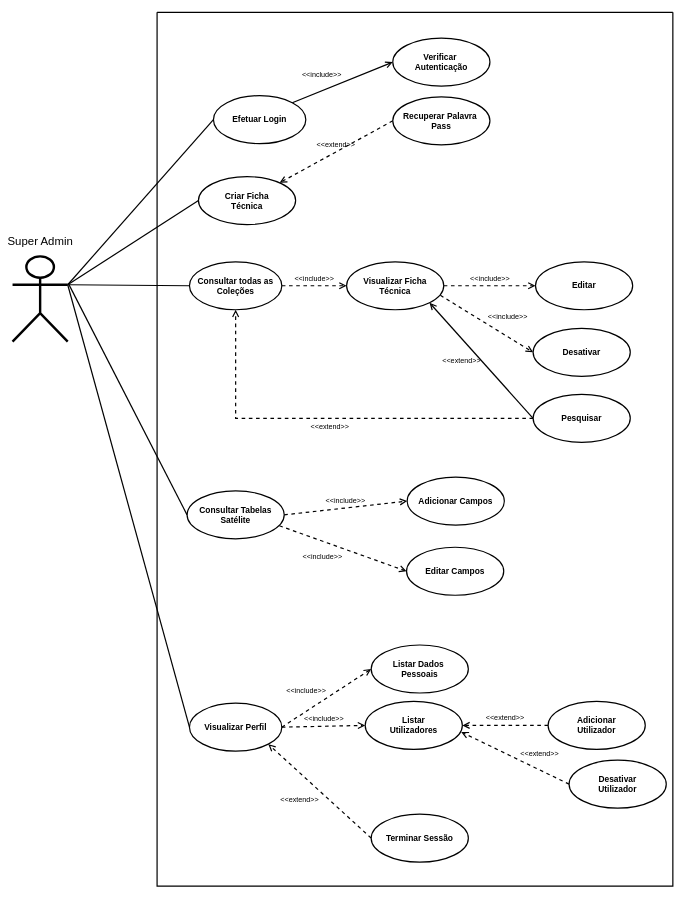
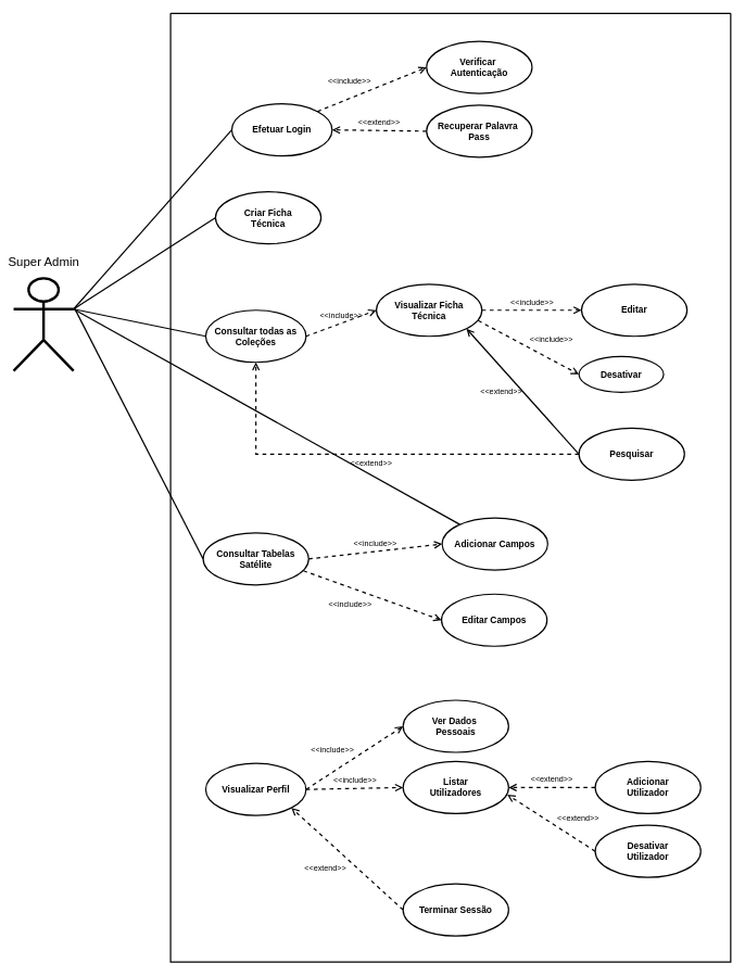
- <mxCell id="18" value="&amp;lt;&amp;lt;include&amp;gt;&amp;gt;" style="endArrow=open;startArrow=none;endFill=0;startFill=0;endSize=8;html=1;verticalAlign=bottom;dashed=0;labelBackgroundColor=none;rounded=0;strokeWidth=2;exitX=1;exitY=0;exitDx=0;exitDy=0;fontColor=default;spacingBottom=3;labelPosition=left;verticalLabelPosition=top;align=right;fontSize=12;entryX=0;entryY=0.5;entryDx=0;entryDy=0;" parent="2" source="14" target="15" edge="1"><mxGeometry width="160" relative="1" as="geometry"><mxPoint x="241" y="160" as="sourcePoint" /><mxPoint x="393" y="99" as="targetPoint" /></mxGeometry></mxCell>
+ <mxCell id="18" value="&amp;lt;&amp;lt;include&amp;gt;&amp;gt;" style="endArrow=open;startArrow=none;endFill=0;startFill=0;endSize=8;html=1;verticalAlign=bottom;dashed=1;labelBackgroundColor=none;rounded=0;strokeWidth=2;exitX=1;exitY=0;exitDx=0;exitDy=0;fontColor=default;spacingBottom=3;labelPosition=left;verticalLabelPosition=top;align=right;fontSize=12;entryX=0;entryY=0.5;entryDx=0;entryDy=0;" parent="2" source="14" target="15" edge="1"><mxGeometry width="160" relative="1" as="geometry"><mxPoint x="241" y="160" as="sourcePoint" /><mxPoint x="393" y="99" as="targetPoint" /></mxGeometry></mxCell>
- <mxCell id="17" value="&amp;lt;&amp;lt;extend&amp;gt;&amp;gt;" style="endArrow=open;startArrow=none;endFill=0;startFill=0;endSize=8;html=1;verticalAlign=bottom;dashed=1;labelBackgroundColor=none;rounded=0;strokeWidth=2;exitX=0;exitY=0.5;exitDx=0;exitDy=0;fontColor=default;spacingBottom=3;labelPosition=center;verticalLabelPosition=top;align=center;fontSize=12;" parent="2" source="16" target="29" edge="1"><mxGeometry width="160" relative="1" as="geometry"><mxPoint x="307" y="356" as="sourcePoint" /><mxPoint x="238" y="188" as="targetPoint" /></mxGeometry></mxCell>
+ <mxCell id="17" value="&amp;lt;&amp;lt;extend&amp;gt;&amp;gt;" style="endArrow=open;startArrow=none;endFill=0;startFill=0;endSize=8;html=1;verticalAlign=bottom;dashed=1;labelBackgroundColor=none;rounded=0;strokeWidth=2;exitX=0;exitY=0.5;exitDx=0;exitDy=0;entryX=1;entryY=0.5;entryDx=0;entryDy=0;fontColor=default;spacingBottom=3;labelPosition=center;verticalLabelPosition=top;align=center;fontSize=12;" parent="2" source="16" target="14" edge="1"><mxGeometry width="160" relative="1" as="geometry"><mxPoint x="307" y="356" as="sourcePoint" /><mxPoint x="238" y="188" as="targetPoint" /></mxGeometry></mxCell>
- <mxCell id="21" value="Consultar todas as&lt;div&gt;Coleções&lt;/div&gt;" style="ellipse;whiteSpace=wrap;html=1;fillColor=none;strokeWidth=2;fontSize=14;fontStyle=1;labelBackgroundColor=none;" parent="2" vertex="1"><mxGeometry x="54" y="416" width="154" height="80" as="geometry" /></mxCell>
+ <mxCell id="21" value="Consultar todas as&lt;div&gt;Coleções&lt;/div&gt;" style="ellipse;whiteSpace=wrap;html=1;fillColor=none;strokeWidth=2;fontSize=14;fontStyle=1;labelBackgroundColor=none;" parent="2" vertex="1"><mxGeometry x="54" y="456" width="154" height="80" as="geometry" /></mxCell>
- <mxCell id="20" value="Desativar" style="ellipse;whiteSpace=wrap;html=1;fillColor=none;strokeWidth=2;fontSize=14;fontStyle=1;labelBackgroundColor=none;" parent="2" vertex="1"><mxGeometry x="627" y="527" width="162" height="80" as="geometry" /></mxCell>
+ <mxCell id="20" value="Desativar" style="ellipse;whiteSpace=wrap;html=1;fillColor=none;strokeWidth=2;fontSize=14;fontStyle=1;labelBackgroundColor=none;" parent="2" vertex="1"><mxGeometry x="627" y="527" width="130" height="55" as="geometry" /></mxCell>
- <mxCell id="37" value="" style="endArrow=none;html=1;rounded=0;exitX=1;exitY=0.333;exitDx=0;exitDy=0;exitPerimeter=0;entryX=0;entryY=0.5;entryDx=0;entryDy=0;fontColor=default;strokeWidth=2;labelBackgroundColor=none;" parent="1" source="35" target="3" edge="1"><mxGeometry width="50" height="50" relative="1" as="geometry"><mxPoint x="75" y="643" as="sourcePoint" /><mxPoint x="358" y="658" as="targetPoint" /></mxGeometry></mxCell>
+ <mxCell id="37" value="" style="endArrow=none;html=1;rounded=0;exitX=1;exitY=0.333;exitDx=0;exitDy=0;exitPerimeter=0;fontColor=default;strokeWidth=2;labelBackgroundColor=none;" parent="1" source="35" target="31" edge="1"><mxGeometry width="50" height="50" relative="1" as="geometry"><mxPoint x="75" y="643" as="sourcePoint" /><mxPoint x="358" y="658" as="targetPoint" /></mxGeometry></mxCell>
- <mxCell id="4" value="Listar Dados&amp;nbsp;&lt;div&gt;Pessoais&lt;/div&gt;" style="ellipse;whiteSpace=wrap;html=1;fillColor=none;strokeWidth=2;fontSize=14;fontStyle=1;labelBackgroundColor=none;" parent="2" vertex="1"><mxGeometry x="357" y="1055" width="162" height="80" as="geometry" /></mxCell>
+ <mxCell id="4" value="Ver Dados&amp;nbsp;&lt;div&gt;Pessoais&lt;/div&gt;" style="ellipse;whiteSpace=wrap;html=1;fillColor=none;strokeWidth=2;fontSize=14;fontStyle=1;labelBackgroundColor=none;" parent="2" vertex="1"><mxGeometry x="357" y="1055" width="162" height="80" as="geometry" /></mxCell>
- <mxCell id="6" value="Listar&lt;div&gt;Utilizadores&lt;/div&gt;" style="ellipse;whiteSpace=wrap;html=1;fillColor=none;strokeWidth=2;fontSize=14;fontStyle=1;labelBackgroundColor=none;" parent="2" vertex="1"><mxGeometry x="347" y="1149" width="162" height="80" as="geometry" /></mxCell>
+ <mxCell id="6" value="Listar&lt;div&gt;Utilizadores&lt;/div&gt;" style="ellipse;whiteSpace=wrap;html=1;fillColor=none;strokeWidth=2;fontSize=14;fontStyle=1;labelBackgroundColor=none;" parent="2" vertex="1"><mxGeometry x="357" y="1149" width="162" height="80" as="geometry" /></mxCell>
- <mxCell id="12" value="&lt;div&gt;Desativar&lt;/div&gt;&lt;div&gt;Utilizador&lt;br&gt;&lt;/div&gt;" style="ellipse;whiteSpace=wrap;html=1;fillColor=none;strokeWidth=2;fontSize=14;fontStyle=1;labelBackgroundColor=none;" parent="2" vertex="1"><mxGeometry x="687" y="1247" width="162" height="80" as="geometry" /></mxCell>
+ <mxCell id="12" value="&lt;div&gt;Desativar&lt;/div&gt;&lt;div&gt;Utilizador&lt;br&gt;&lt;/div&gt;" style="ellipse;whiteSpace=wrap;html=1;fillColor=none;strokeWidth=2;fontSize=14;fontStyle=1;labelBackgroundColor=none;" parent="2" vertex="1"><mxGeometry x="652" y="1247" width="162" height="80" as="geometry" /></mxCell>
